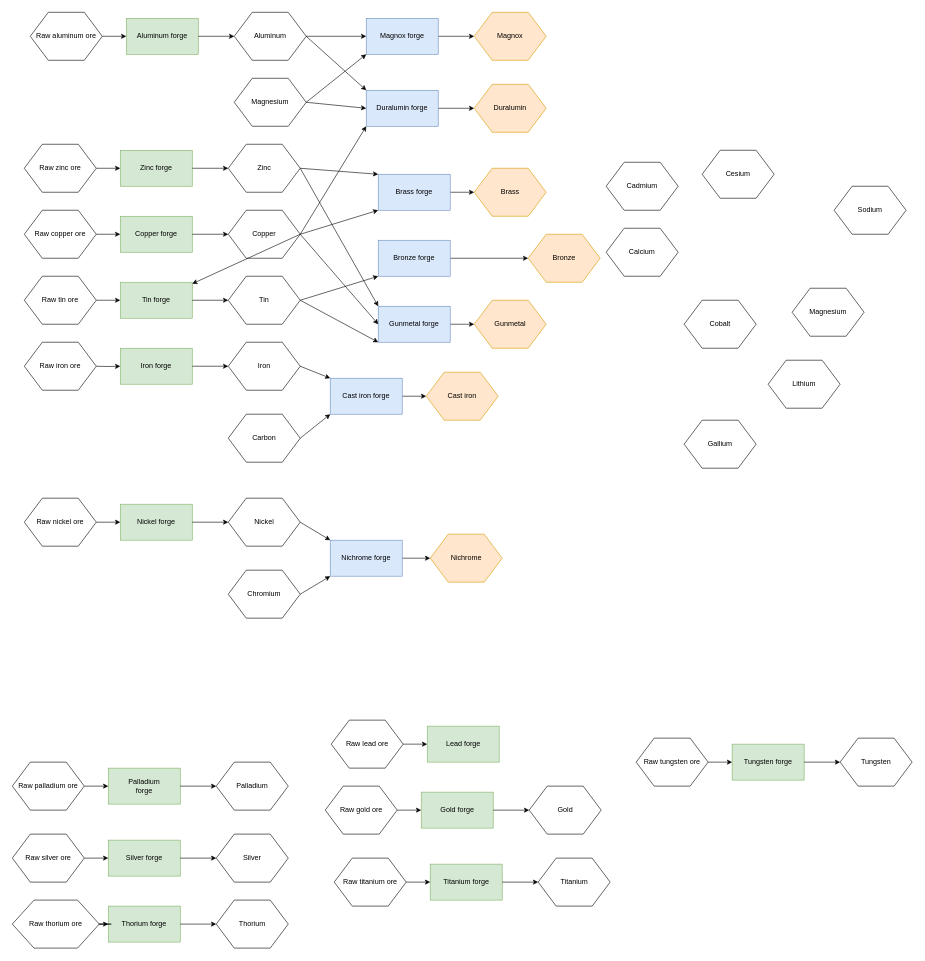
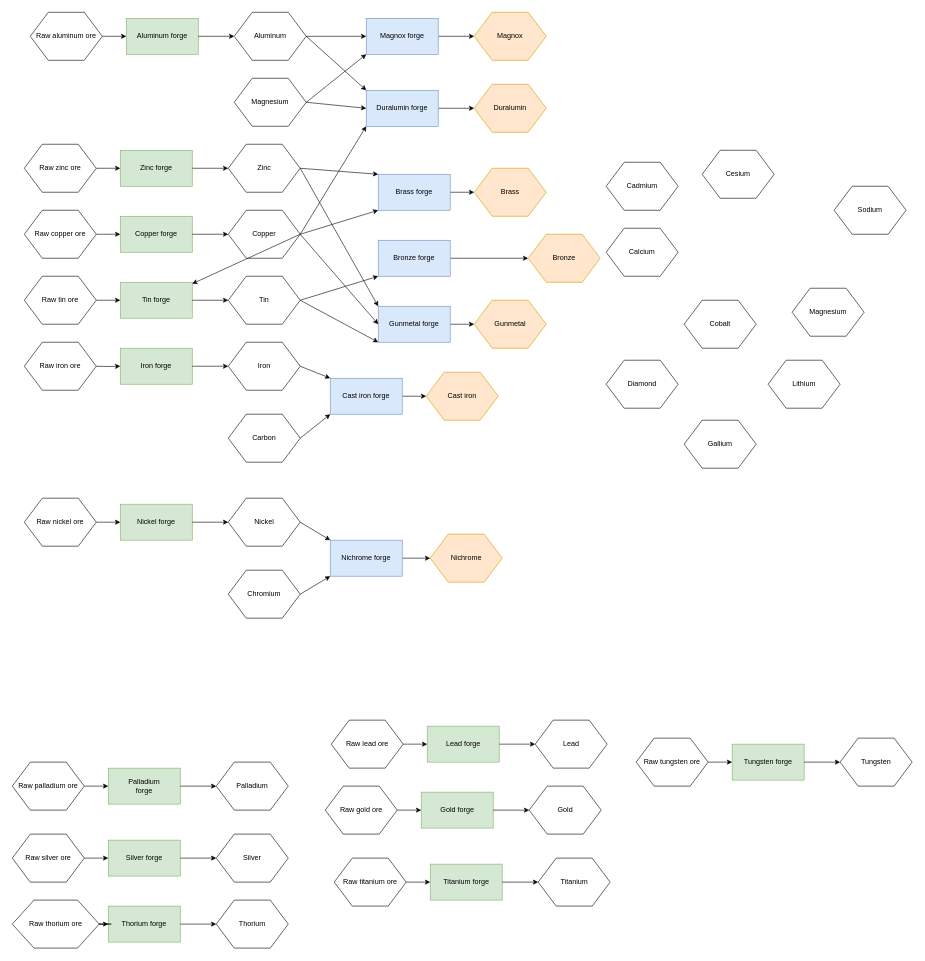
+ <mxCell id="79" value="Diamond" style="shape=hexagon;perimeter=hexagonPerimeter2;whiteSpace=wrap;html=1;" vertex="1" parent="1"><mxGeometry x="1010" y="600" width="120" height="80" as="geometry" /></mxCell>
+ <mxCell id="20" value="" style="endArrow=classic;html=1;exitX=1;exitY=0.5;exitDx=0;exitDy=0;entryX=0;entryY=0.5;entryDx=0;entryDy=0;" edge="1" parent="1" source="18" target="19"><mxGeometry width="50" height="50" relative="1" as="geometry"><mxPoint x="711.67" y="1350" as="sourcePoint" /><mxPoint x="761.67" y="1300" as="targetPoint" /></mxGeometry></mxCell>
+ <mxCell id="19" value="Lead" style="shape=hexagon;perimeter=hexagonPerimeter2;whiteSpace=wrap;html=1;" vertex="1" parent="1"><mxGeometry x="891.67" y="1200" width="120" height="80" as="geometry" /></mxCell>
